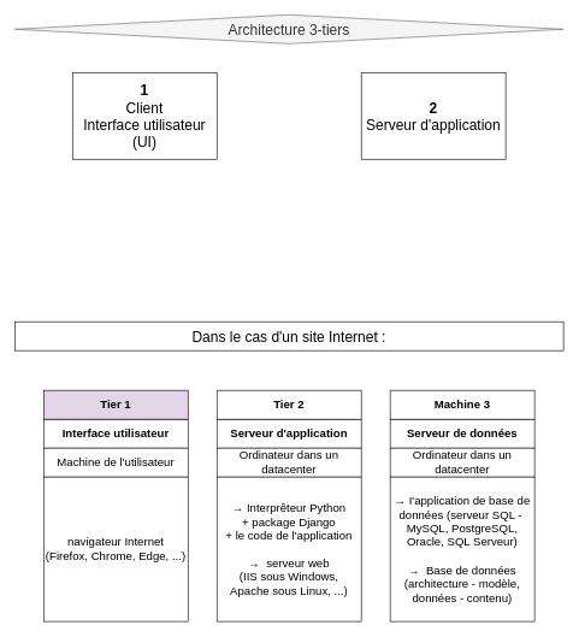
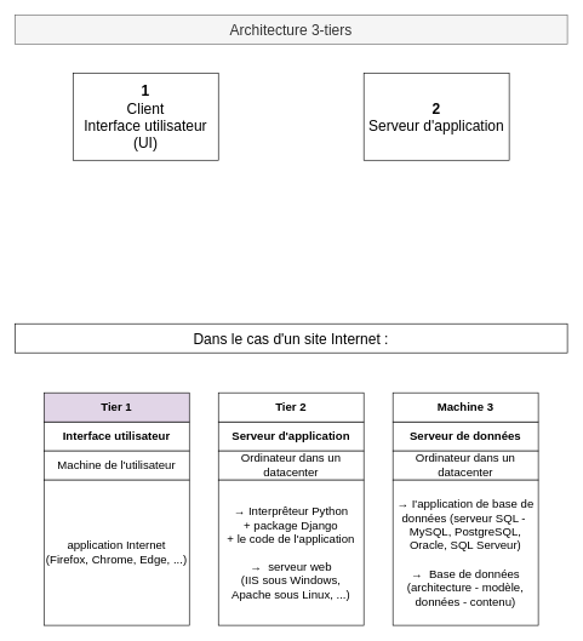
- <mxCell id="4" value="Architecture 3-tiers" style="rhombus;whiteSpace=wrap;html=1;fontSize=20;fillColor=#f5f5f5;strokeColor=#666666;fontColor=#333333;" parent="1" vertex="1"><mxGeometry x="20" y="20" width="760" height="40" as="geometry" /></mxCell>
+ <mxCell id="4" value="Architecture 3-tiers" style="rounded=0;whiteSpace=wrap;html=1;fontSize=20;fillColor=#f5f5f5;strokeColor=#666666;fontColor=#333333;" parent="1" vertex="1"><mxGeometry x="20" y="20" width="760" height="40" as="geometry" /></mxCell>
- <mxCell id="9" value="navigateur Internet&lt;br&gt;(Firefox, Chrome, Edge, ...)" style="rounded=0;whiteSpace=wrap;html=1;fontSize=16;" parent="1" vertex="1"><mxGeometry x="60" y="660" width="200" height="200" as="geometry" /></mxCell>
+ <mxCell id="9" value="application Internet&lt;br&gt;(Firefox, Chrome, Edge, ...)" style="rounded=0;whiteSpace=wrap;html=1;fontSize=16;" parent="1" vertex="1"><mxGeometry x="60" y="660" width="200" height="200" as="geometry" /></mxCell>
